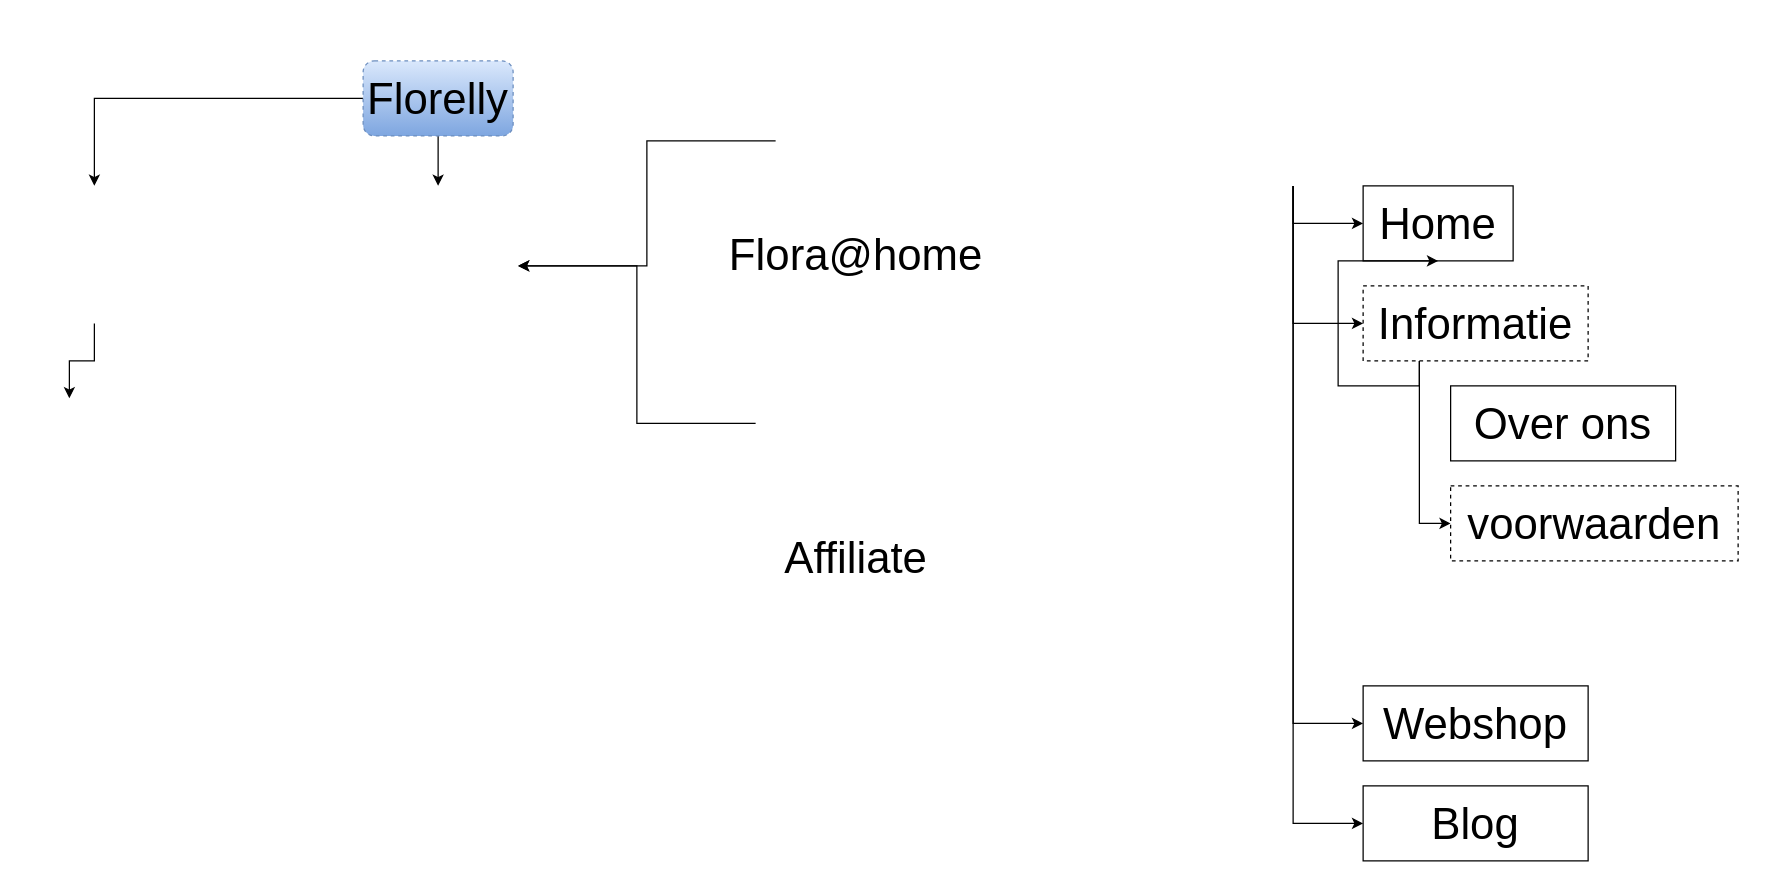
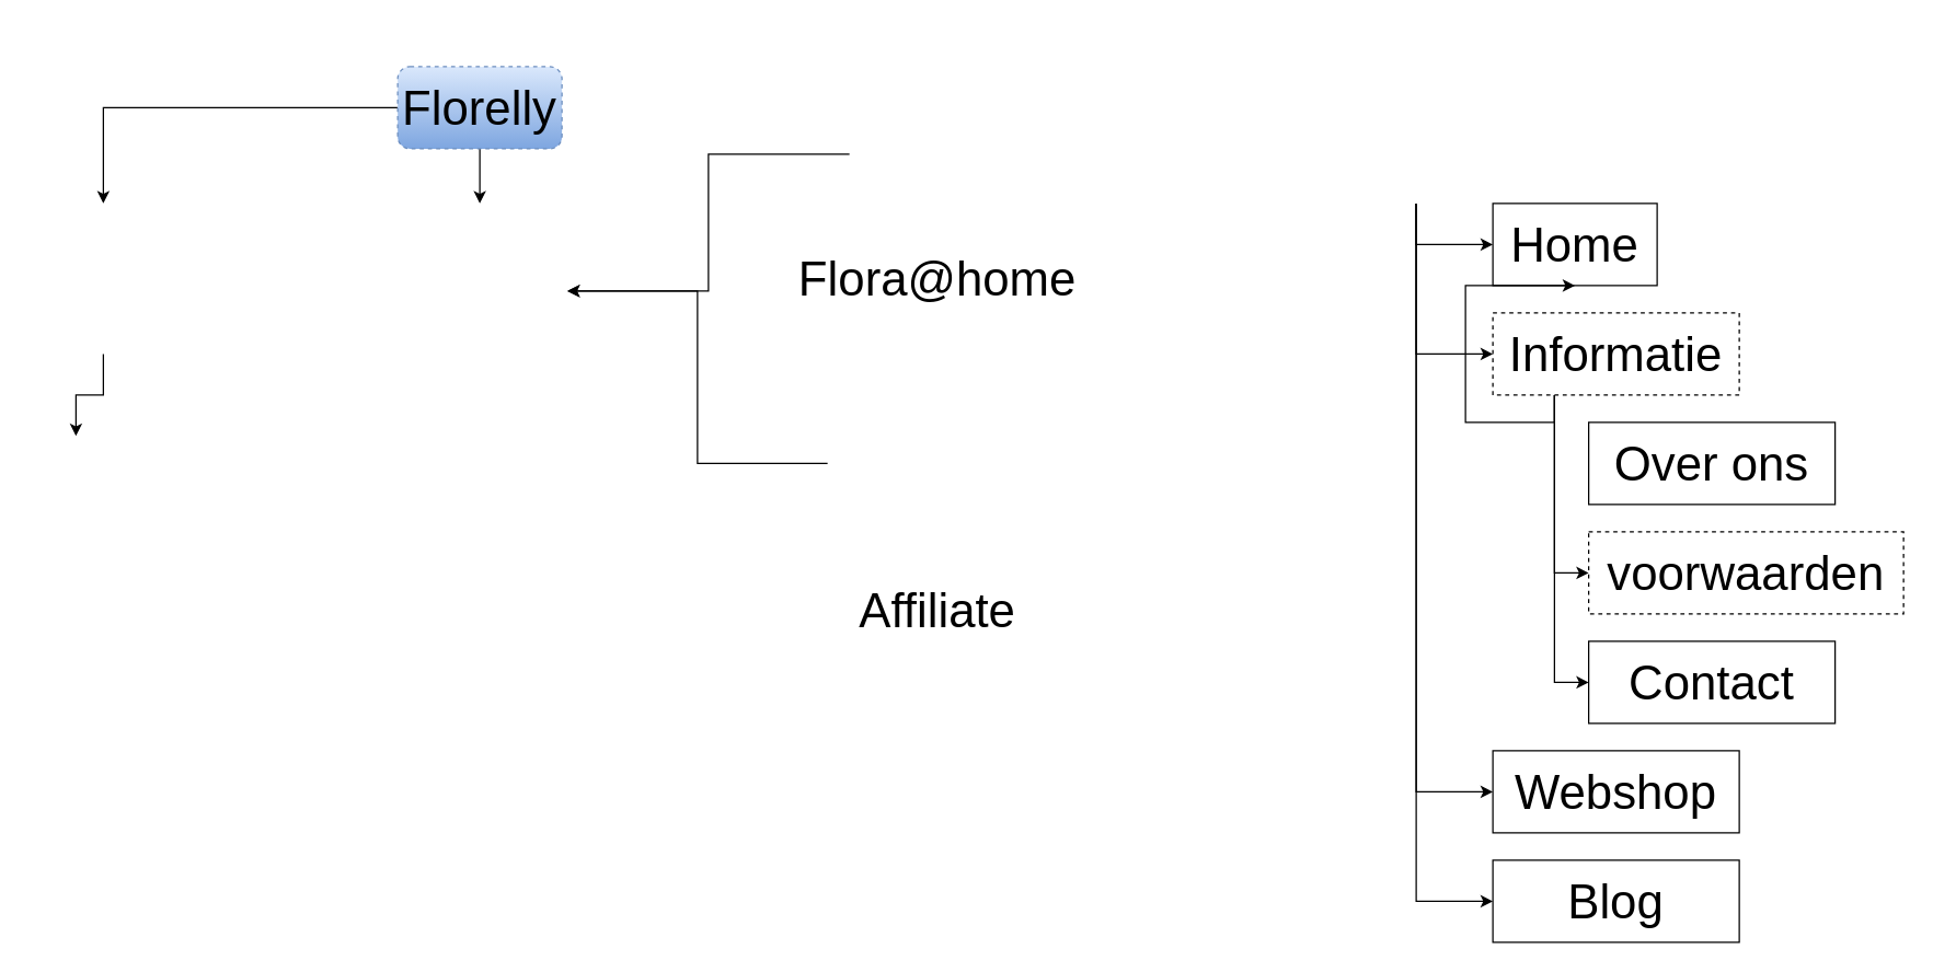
+ <mxCell id="21" style="edgeStyle=orthogonalEdgeStyle;rounded=0;orthogonalLoop=1;jettySize=auto;html=1;exitX=0.25;exitY=1;exitDx=0;exitDy=0;entryX=0;entryY=0.5;entryDx=0;entryDy=0;fontSize=35;" edge="1" parent="1" source="22" target="25"><mxGeometry relative="1" as="geometry" /></mxCell>
+ <mxCell id="25" value="Contact" style="rounded=0;whiteSpace=wrap;html=1;fontSize=35;" vertex="1" parent="1"><mxGeometry x="1160" y="468" width="180" height="60" as="geometry" /></mxCell>
